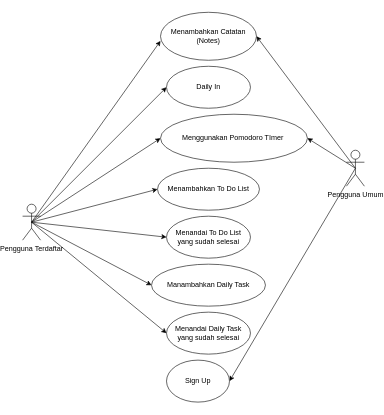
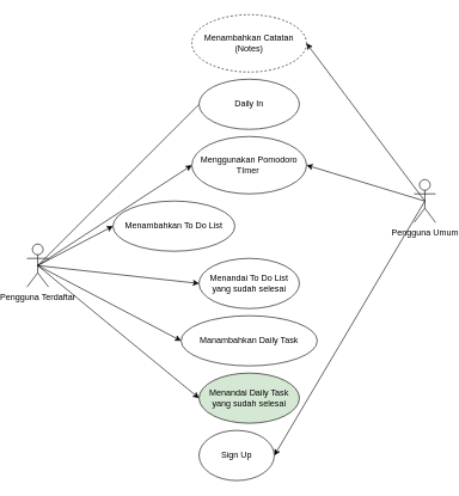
- <mxCell id="16" value="Menambahkan Catatan (Notes)" style="ellipse;whiteSpace=wrap;html=1;" parent="1" vertex="1"><mxGeometry x="250" y="20" width="160" height="80" as="geometry" /></mxCell>
+ <mxCell id="16" value="Menambahkan Catatan (Notes)" style="ellipse;whiteSpace=wrap;html=1;dashed=1;" parent="1" vertex="1"><mxGeometry x="250" y="20" width="160" height="80" as="geometry" /></mxCell>
- <mxCell id="3" style="edgeStyle=none;rounded=0;orthogonalLoop=1;jettySize=auto;html=1;exitX=0.5;exitY=0.5;exitDx=0;exitDy=0;exitPerimeter=0;entryX=0;entryY=0.5;entryDx=0;entryDy=0;" parent="1" source="9" target="10" edge="1"><mxGeometry relative="1" as="geometry" /></mxCell>
+ <mxCell id="3" style="edgeStyle=none;rounded=0;orthogonalLoop=1;jettySize=auto;html=1;exitX=0.5;exitY=0.5;exitDx=0;exitDy=0;exitPerimeter=0;entryX=0;entryY=0.5;entryDx=0;entryDy=0;endArrow=none;" parent="1" source="9" target="10" edge="1"><mxGeometry relative="1" as="geometry" /></mxCell>
- <mxCell id="2" style="rounded=0;orthogonalLoop=1;jettySize=auto;html=1;exitX=0.5;exitY=0.5;exitDx=0;exitDy=0;exitPerimeter=0;entryX=0;entryY=0.597;entryDx=0;entryDy=0;entryPerimeter=0;" parent="1" source="9" target="16" edge="1"><mxGeometry relative="1" as="geometry" /></mxCell>
- <mxCell id="11" value="Menggunakan Pomodoro TImer&amp;nbsp;" style="ellipse;whiteSpace=wrap;html=1;" parent="1" vertex="1"><mxGeometry x="250" y="190" width="245" height="80" as="geometry" /></mxCell>
+ <mxCell id="11" value="Menggunakan Pomodoro TImer&amp;nbsp;" style="ellipse;whiteSpace=wrap;html=1;" parent="1" vertex="1"><mxGeometry x="250" y="190" width="160" height="80" as="geometry" /></mxCell>
- <mxCell id="12" value="Menambahkan To Do List" style="ellipse;whiteSpace=wrap;html=1;" parent="1" vertex="1"><mxGeometry x="245" y="280" width="170" height="70" as="geometry" /></mxCell>
+ <mxCell id="12" value="Menambahkan To Do List" style="ellipse;whiteSpace=wrap;html=1;" parent="1" vertex="1"><mxGeometry x="140" y="280" width="170" height="70" as="geometry" /></mxCell>
- <mxCell id="15" value="Menandai Daily Task yang sudah selesai" style="ellipse;whiteSpace=wrap;html=1;" parent="1" vertex="1"><mxGeometry x="260" y="520" width="140" height="70" as="geometry" /></mxCell>
+ <mxCell id="15" value="Menandai Daily Task yang sudah selesai" style="ellipse;whiteSpace=wrap;html=1;fillColor=#d5e8d4;" parent="1" vertex="1"><mxGeometry x="260" y="520" width="140" height="70" as="geometry" /></mxCell>
